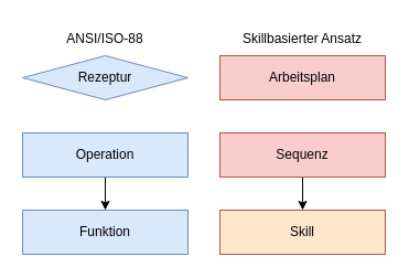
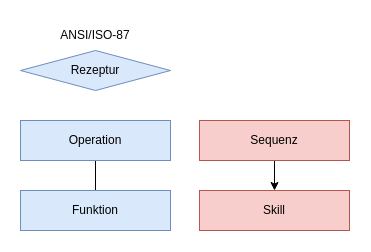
- <mxCell id="10" value="&lt;font&gt;ANSI/ISO-88&lt;/font&gt;" style="text;strokeColor=none;align=center;fillColor=none;html=1;verticalAlign=middle;whiteSpace=wrap;rounded=0;fontColor=#030303;" vertex="1" parent="1"><mxGeometry x="20" y="20" width="150" height="30" as="geometry" /></mxCell>
+ <mxCell id="10" value="&lt;font&gt;ANSI/ISO-87&lt;/font&gt;" style="text;strokeColor=none;align=center;fillColor=none;html=1;verticalAlign=middle;whiteSpace=wrap;rounded=0;fontColor=#030303;" vertex="1" parent="1"><mxGeometry x="20" y="20" width="150" height="30" as="geometry" /></mxCell>
- <mxCell id="11" value="&lt;font&gt;Skillbasierter Ansatz&lt;/font&gt;" style="text;strokeColor=none;align=center;fillColor=none;html=1;verticalAlign=middle;whiteSpace=wrap;rounded=0;fontColor=#030303;" vertex="1" parent="1"><mxGeometry x="199" y="20" width="150" height="30" as="geometry" /></mxCell>
- <mxCell id="3" value="Arbeitsplan" style="rounded=0;whiteSpace=wrap;html=1;fillColor=#f8cecc;strokeColor=#b85450;" vertex="1" parent="1"><mxGeometry x="199" y="50" width="150" height="40" as="geometry" /></mxCell>
- <mxCell id="6" value="" style="edgeStyle=orthogonalEdgeStyle;rounded=0;orthogonalLoop=1;jettySize=auto;html=1;strokeColor=#000000;" edge="1" parent="1" source="7" target="8"><mxGeometry relative="1" as="geometry" /></mxCell>
+ <mxCell id="6" value="" style="edgeStyle=orthogonalEdgeStyle;rounded=0;orthogonalLoop=1;jettySize=auto;html=1;strokeColor=#000000;endArrow=none;" edge="1" parent="1" source="7" target="8"><mxGeometry relative="1" as="geometry" /></mxCell>
- <mxCell id="9" value="Skill" style="rounded=0;whiteSpace=wrap;html=1;fillColor=#ffe6cc;strokeColor=#b85450;" vertex="1" parent="1"><mxGeometry x="199" y="190" width="150" height="40" as="geometry" /></mxCell>
+ <mxCell id="9" value="Skill" style="rounded=0;whiteSpace=wrap;html=1;fillColor=#f8cecc;strokeColor=#b85450;" vertex="1" parent="1"><mxGeometry x="199" y="190" width="150" height="40" as="geometry" /></mxCell>
